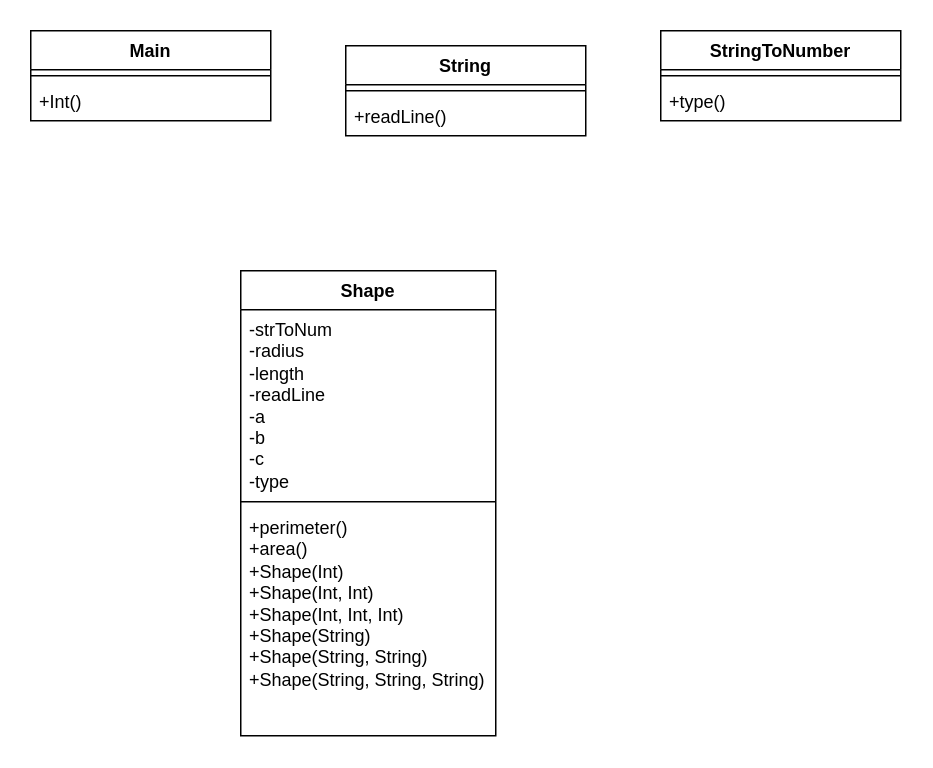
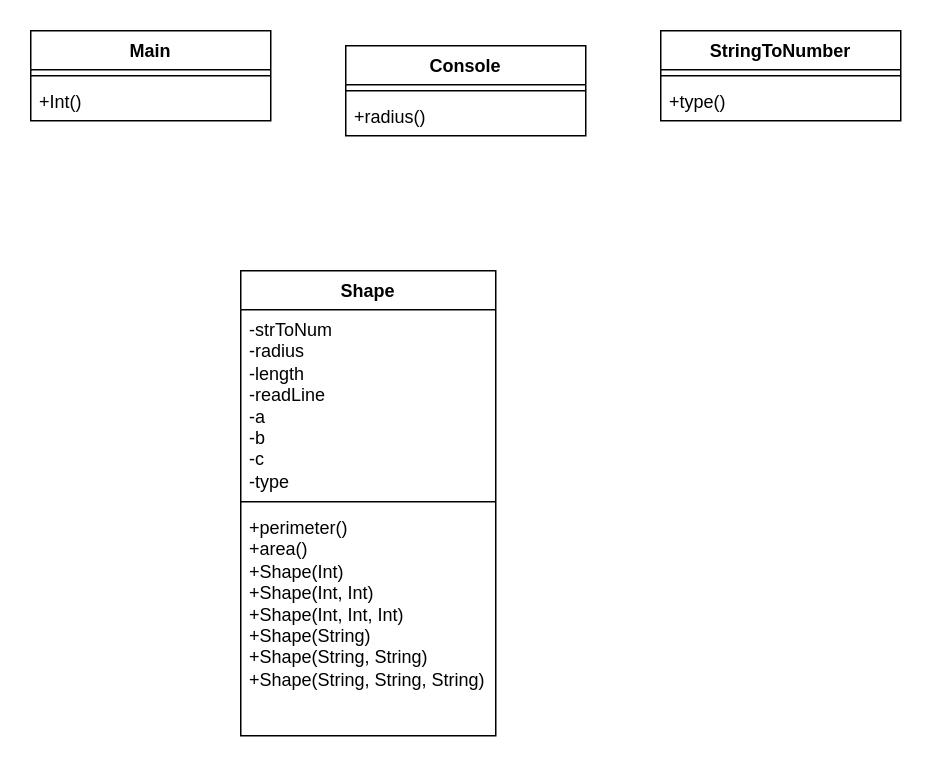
- <mxCell id="5" value="String" style="swimlane;fontStyle=1;align=center;verticalAlign=top;childLayout=stackLayout;horizontal=1;startSize=26;horizontalStack=0;resizeParent=1;resizeParentMax=0;resizeLast=0;collapsible=1;marginBottom=0;whiteSpace=wrap;html=1;" vertex="1" parent="1"><mxGeometry x="230" y="30" width="160" height="60" as="geometry" /></mxCell>
+ <mxCell id="5" value="Console" style="swimlane;fontStyle=1;align=center;verticalAlign=top;childLayout=stackLayout;horizontal=1;startSize=26;horizontalStack=0;resizeParent=1;resizeParentMax=0;resizeLast=0;collapsible=1;marginBottom=0;whiteSpace=wrap;html=1;" vertex="1" parent="1"><mxGeometry x="230" y="30" width="160" height="60" as="geometry" /></mxCell>
- <mxCell id="7" value="+readLine()" style="text;strokeColor=none;fillColor=none;align=left;verticalAlign=top;spacingLeft=4;spacingRight=4;overflow=hidden;rotatable=0;points=[[0,0.5],[1,0.5]];portConstraint=eastwest;whiteSpace=wrap;html=1;" vertex="1" parent="5"><mxGeometry y="34" width="160" height="26" as="geometry" /></mxCell>
+ <mxCell id="7" value="+radius()" style="text;strokeColor=none;fillColor=none;align=left;verticalAlign=top;spacingLeft=4;spacingRight=4;overflow=hidden;rotatable=0;points=[[0,0.5],[1,0.5]];portConstraint=eastwest;whiteSpace=wrap;html=1;" vertex="1" parent="5"><mxGeometry y="34" width="160" height="26" as="geometry" /></mxCell>
